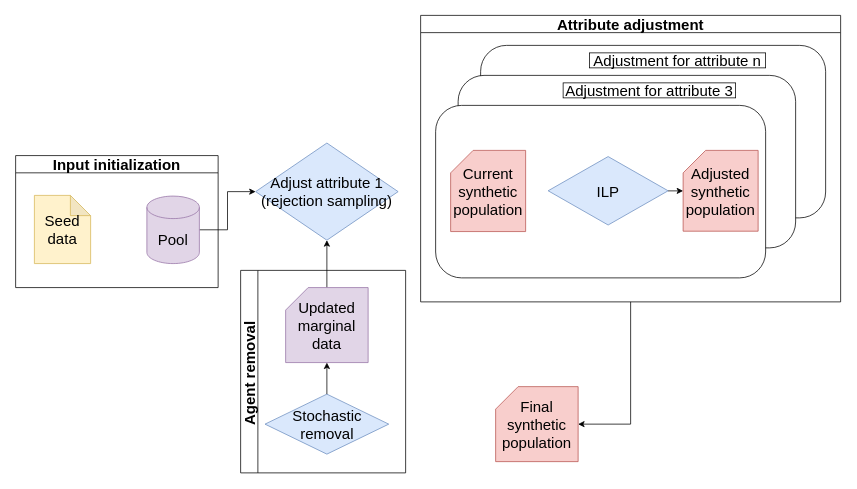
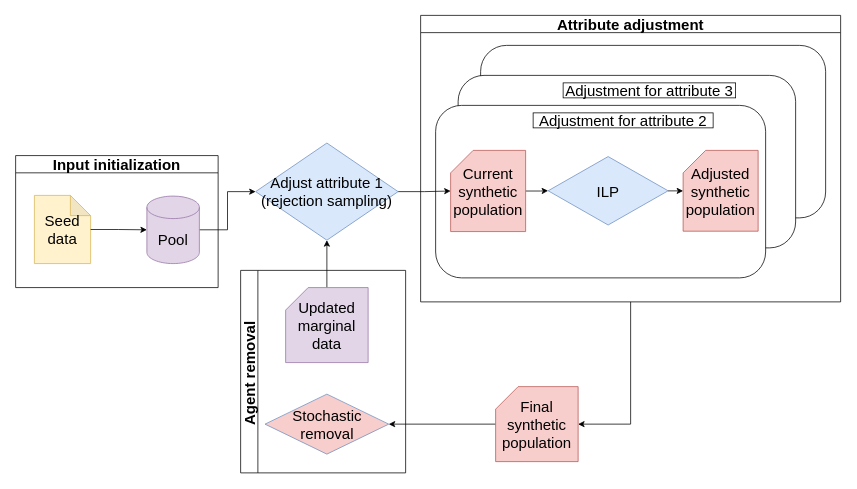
- <mxCell id="3" value="Adjustment for attribute n" style="rounded=0;whiteSpace=wrap;html=1;fontSize=20;" parent="1" vertex="1"><mxGeometry x="785" y="70" width="235" height="20" as="geometry" /></mxCell>
+ <mxCell id="21" value="Adjustment for attribute 2" style="rounded=0;whiteSpace=wrap;html=1;fontSize=20;" parent="1" vertex="1"><mxGeometry x="710" y="150" width="240" height="20" as="geometry" /></mxCell>
+ <mxCell id="13" style="edgeStyle=orthogonalEdgeStyle;rounded=0;orthogonalLoop=1;jettySize=auto;html=1;entryX=0;entryY=0.5;entryDx=0;entryDy=0;fontSize=20;" parent="1" source="14" target="25" edge="1"><mxGeometry relative="1" as="geometry" /></mxCell>
+ <mxCell id="11" style="edgeStyle=orthogonalEdgeStyle;rounded=0;orthogonalLoop=1;jettySize=auto;html=1;fontSize=20;" parent="1" source="12" target="14" edge="1"><mxGeometry relative="1" as="geometry" /></mxCell>
+ <mxCell id="10" style="edgeStyle=orthogonalEdgeStyle;rounded=0;orthogonalLoop=1;jettySize=auto;html=1;entryX=0;entryY=0.5;entryDx=0;entryDy=0;entryPerimeter=0;fontSize=20;" parent="1" source="7" target="9" edge="1"><mxGeometry relative="1" as="geometry" /></mxCell>
- <mxCell id="20" style="edgeStyle=orthogonalEdgeStyle;rounded=0;orthogonalLoop=1;jettySize=auto;html=1;entryX=0.5;entryY=1;entryDx=0;entryDy=0;entryPerimeter=0;fontSize=20;" parent="1" source="15" target="28" edge="1"><mxGeometry relative="1" as="geometry" /></mxCell>
- <mxCell id="15" value="Stochastic removal" style="rhombus;whiteSpace=wrap;html=1;fillColor=#dae8fc;strokeColor=#6c8ebf;fontSize=20;" parent="1" vertex="1"><mxGeometry x="352.5" y="525" width="165" height="80" as="geometry" /></mxCell>
+ <mxCell id="15" value="Stochastic removal" style="rhombus;whiteSpace=wrap;html=1;fillColor=#f8cecc;strokeColor=#6c8ebf;fontSize=20;" parent="1" vertex="1"><mxGeometry x="352.5" y="525" width="165" height="80" as="geometry" /></mxCell>
+ <mxCell id="17" style="edgeStyle=orthogonalEdgeStyle;rounded=0;orthogonalLoop=1;jettySize=auto;html=1;entryX=1;entryY=0.5;entryDx=0;entryDy=0;fontSize=20;" parent="1" source="18" target="15" edge="1"><mxGeometry relative="1" as="geometry" /></mxCell>
